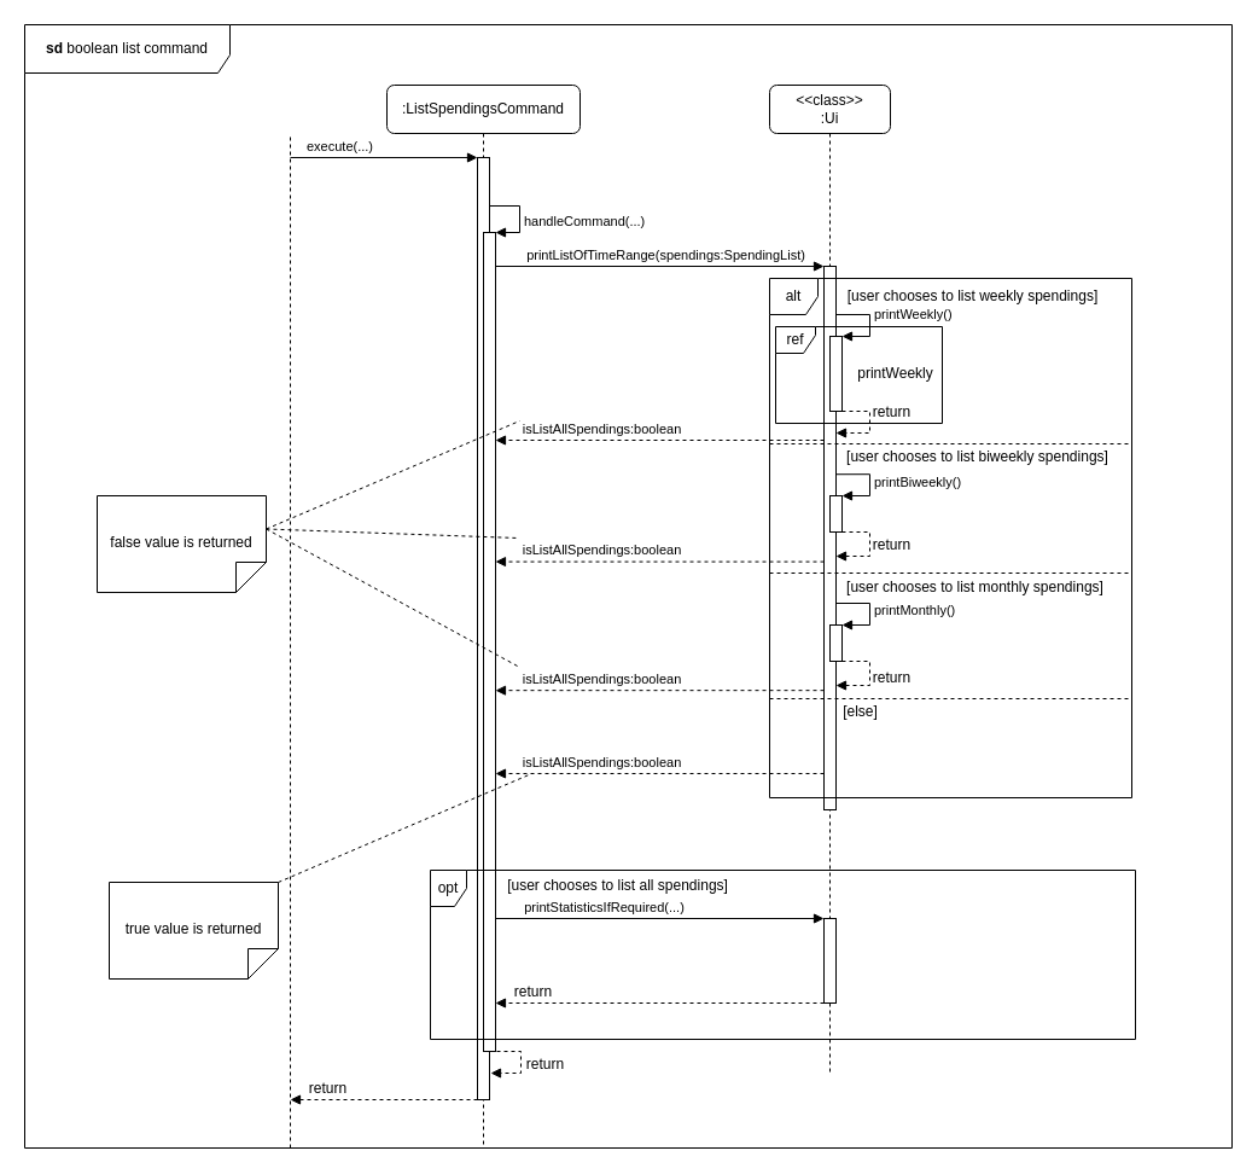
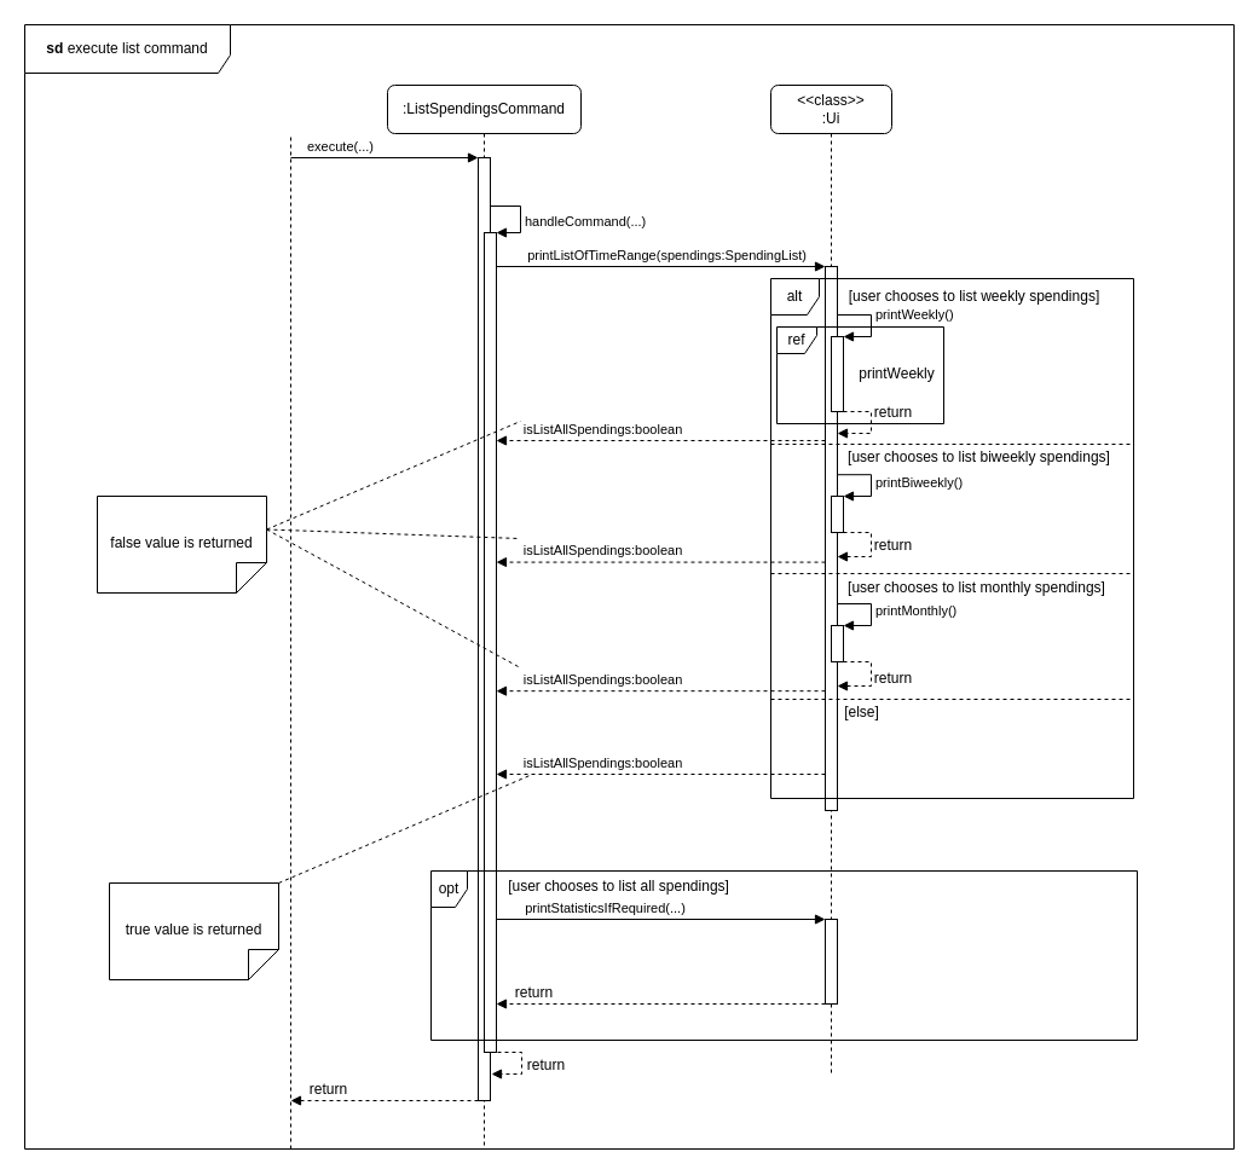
- <mxCell id="59" value="&lt;b&gt;sd&lt;/b&gt;&amp;nbsp;boolean list command" style="shape=umlFrame;whiteSpace=wrap;html=1;pointerEvents=0;width=170;height=40;" parent="1" vertex="1"><mxGeometry x="20" y="20" width="1000" height="930" as="geometry" /></mxCell>
+ <mxCell id="59" value="&lt;b&gt;sd&lt;/b&gt;&amp;nbsp;execute list command" style="shape=umlFrame;whiteSpace=wrap;html=1;pointerEvents=0;width=170;height=40;" parent="1" vertex="1"><mxGeometry x="20" y="20" width="1000" height="930" as="geometry" /></mxCell>
